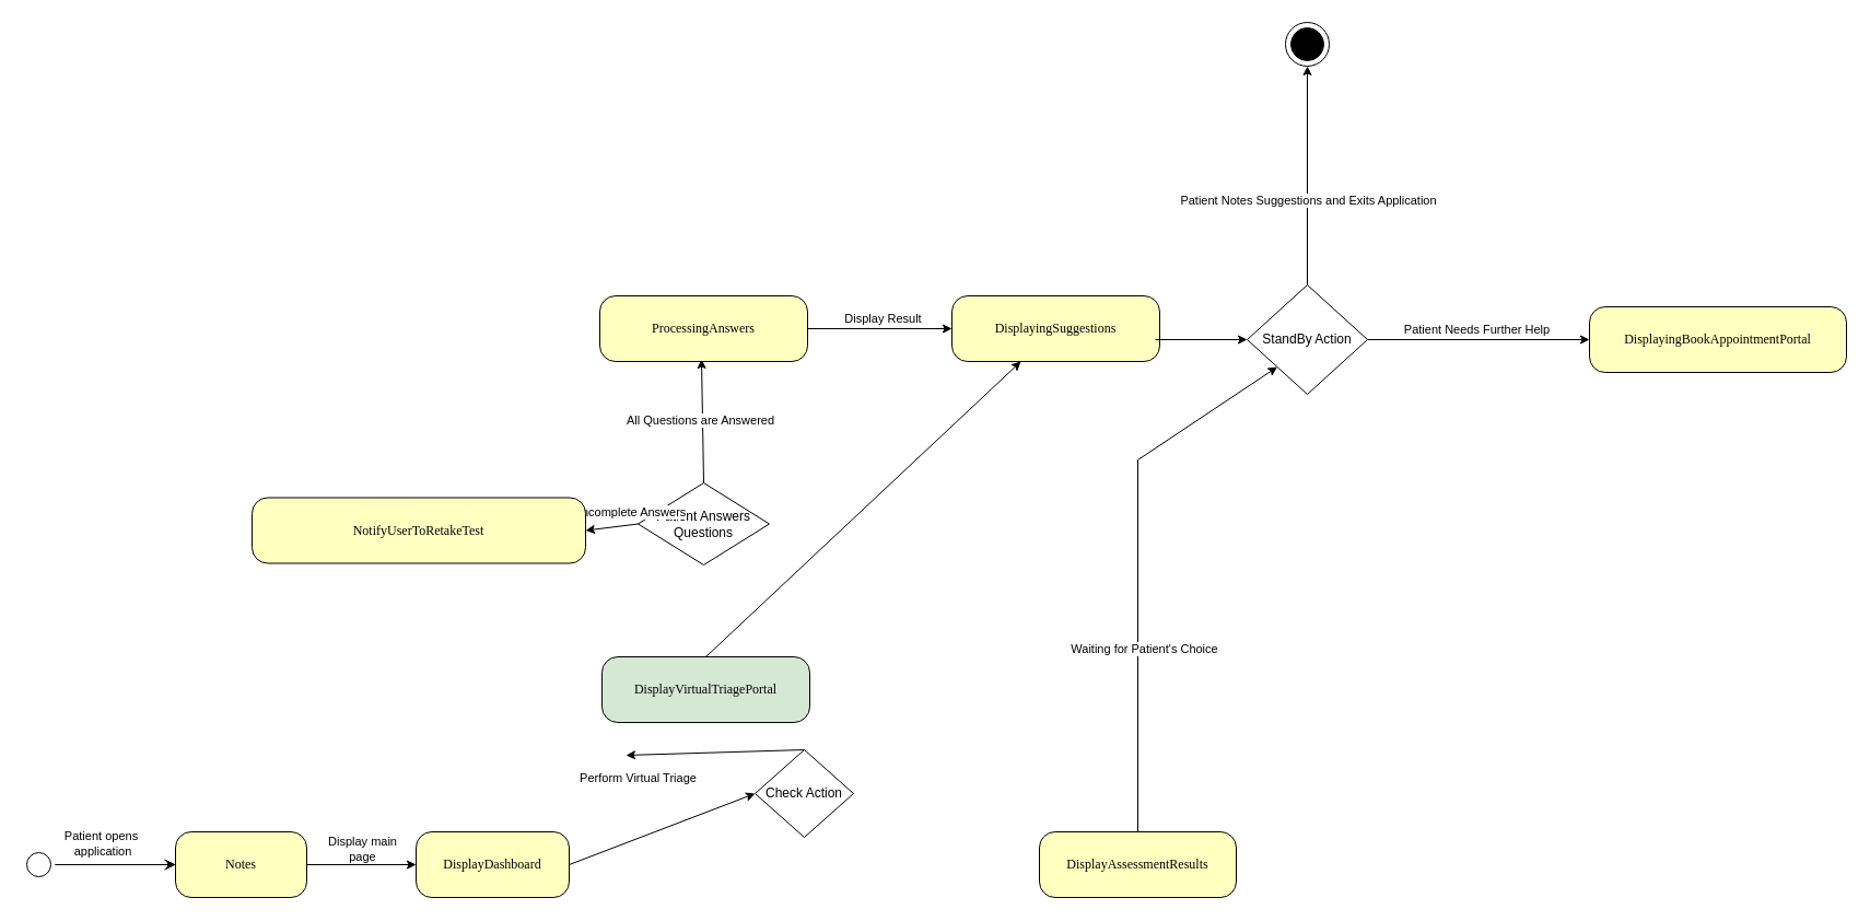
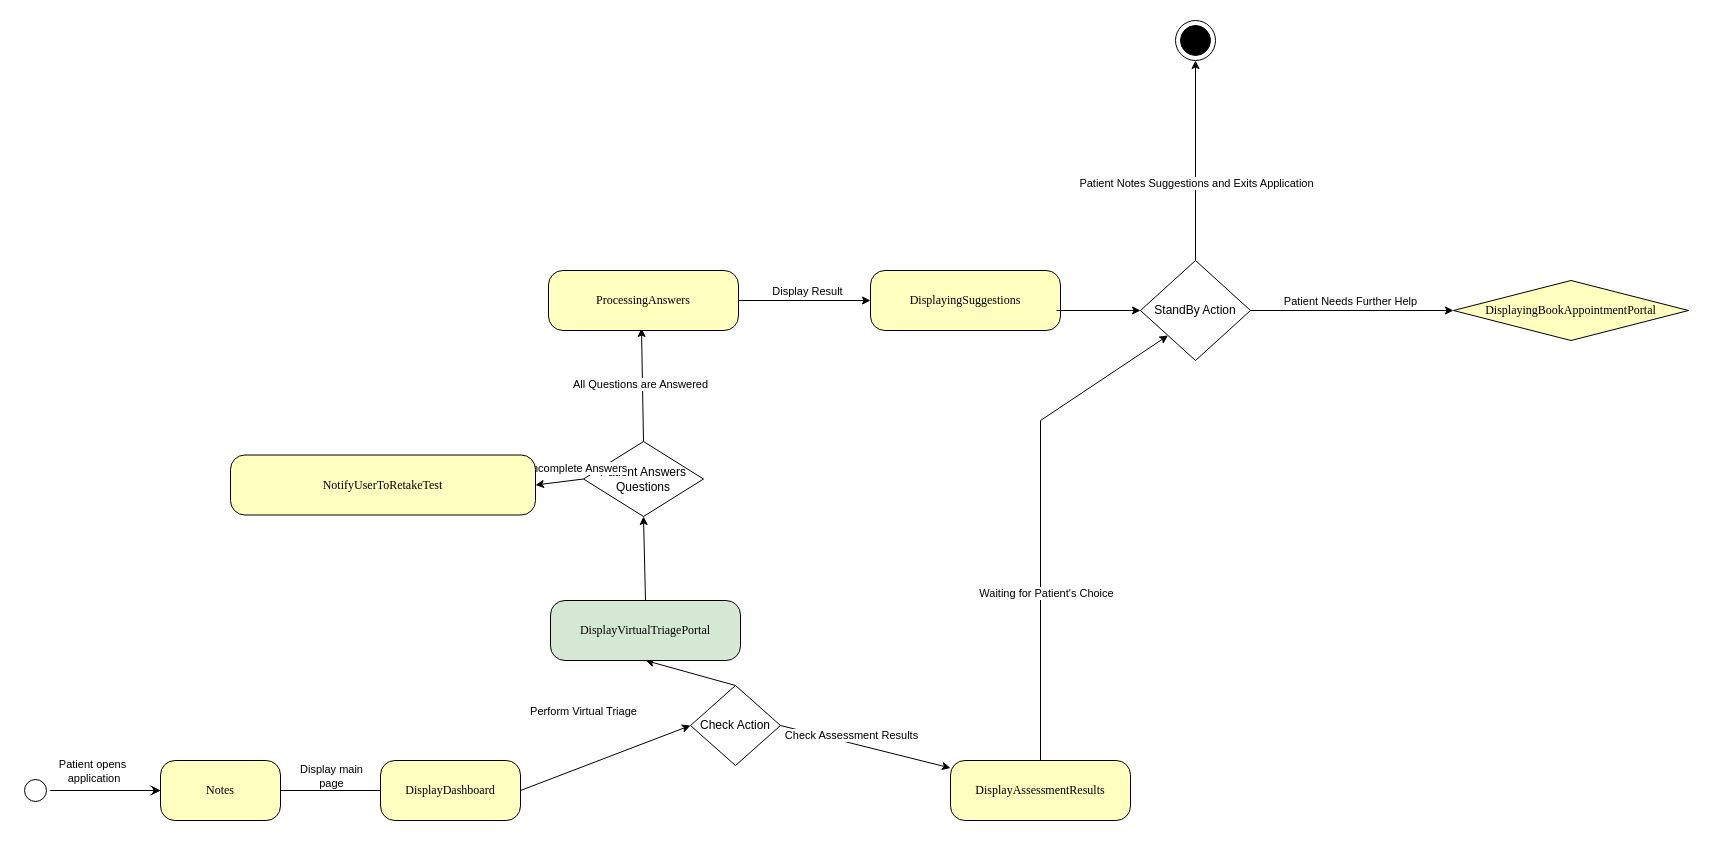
- <mxCell id="31" value="DisplayingBookAppointmentPortal" style="rounded=1;whiteSpace=wrap;html=1;arcSize=24;fillColor=#ffffc0;strokeColor=#030000;shadow=0;comic=0;labelBackgroundColor=none;fontFamily=Verdana;fontSize=12;fontColor=#000000;align=center;" vertex="1" parent="1"><mxGeometry x="1453" y="280" width="235" height="60" as="geometry" /></mxCell>
+ <mxCell id="31" value="DisplayingBookAppointmentPortal" style="rhombus;whiteSpace=wrap;html=1;arcSize=24;fillColor=#ffffc0;strokeColor=#030000;shadow=0;comic=0;labelBackgroundColor=none;fontFamily=Verdana;fontSize=12;fontColor=#000000;align=center;" vertex="1" parent="1"><mxGeometry x="1453" y="280" width="235" height="60" as="geometry" /></mxCell>
- <mxCell id="18" value="" style="endArrow=classic;html=1;rounded=0;exitX=0.5;exitY=0;exitDx=0;exitDy=0;" edge="1" parent="1" source="17" target="23"><mxGeometry width="50" height="50" relative="1" as="geometry"><mxPoint x="640" y="590" as="sourcePoint" /><mxPoint x="620" y="500" as="targetPoint" /></mxGeometry></mxCell>
+ <mxCell id="18" value="" style="endArrow=classic;html=1;rounded=0;entryX=0.5;entryY=1;entryDx=0;entryDy=0;exitX=0.5;exitY=0;exitDx=0;exitDy=0;" edge="1" parent="1" source="17" target="19"><mxGeometry width="50" height="50" relative="1" as="geometry"><mxPoint x="640" y="590" as="sourcePoint" /><mxPoint x="620" y="500" as="targetPoint" /></mxGeometry></mxCell>
- <mxCell id="14" value="" style="endArrow=classic;html=1;rounded=0;exitX=0.5;exitY=0;exitDx=0;exitDy=0;" parent="1" source="11" edge="1" target="15"><mxGeometry width="50" height="50" relative="1" as="geometry"><mxPoint x="440" y="660" as="sourcePoint" /><mxPoint x="645" y="630" as="targetPoint" /></mxGeometry></mxCell>
+ <mxCell id="14" value="" style="endArrow=classic;html=1;rounded=0;exitX=0.5;exitY=0;exitDx=0;exitDy=0;entryX=0.5;entryY=1;entryDx=0;entryDy=0;" parent="1" source="11" edge="1" target="17"><mxGeometry width="50" height="50" relative="1" as="geometry"><mxPoint x="440" y="660" as="sourcePoint" /><mxPoint x="645" y="630" as="targetPoint" /></mxGeometry></mxCell>
+ <mxCell id="12" value="" style="endArrow=classic;html=1;rounded=0;exitX=1;exitY=0.5;exitDx=0;exitDy=0;" parent="1" source="11" edge="1" target="16"><mxGeometry width="50" height="50" relative="1" as="geometry"><mxPoint x="730" y="789.5" as="sourcePoint" /><mxPoint x="860" y="790" as="targetPoint" /></mxGeometry></mxCell>
+ <mxCell id="13" value="Check Assessment Results" style="edgeLabel;html=1;align=center;verticalAlign=middle;resizable=0;points=[];" parent="12" vertex="1" connectable="0"><mxGeometry x="0.129" y="1" relative="1" as="geometry"><mxPoint x="-26" y="-14" as="offset" /></mxGeometry></mxCell>
- <mxCell id="8" value="" style="endArrow=classic;html=1;rounded=0;exitX=1;exitY=0.5;exitDx=0;exitDy=0;entryX=0;entryY=0.5;entryDx=0;entryDy=0;" parent="1" source="4" target="5" edge="1"><mxGeometry width="50" height="50" relative="1" as="geometry"><mxPoint x="440" y="910" as="sourcePoint" /><mxPoint x="490" y="860" as="targetPoint" /></mxGeometry></mxCell>
+ <mxCell id="8" value="" style="endArrow=none;html=1;rounded=0;exitX=1;exitY=0.5;exitDx=0;exitDy=0;entryX=0;entryY=0.5;entryDx=0;entryDy=0;" parent="1" source="4" target="5" edge="1"><mxGeometry width="50" height="50" relative="1" as="geometry"><mxPoint x="440" y="910" as="sourcePoint" /><mxPoint x="490" y="860" as="targetPoint" /></mxGeometry></mxCell>
